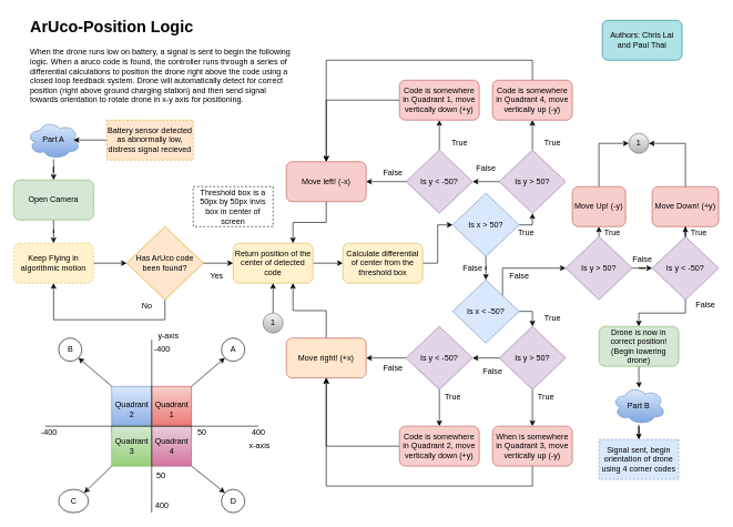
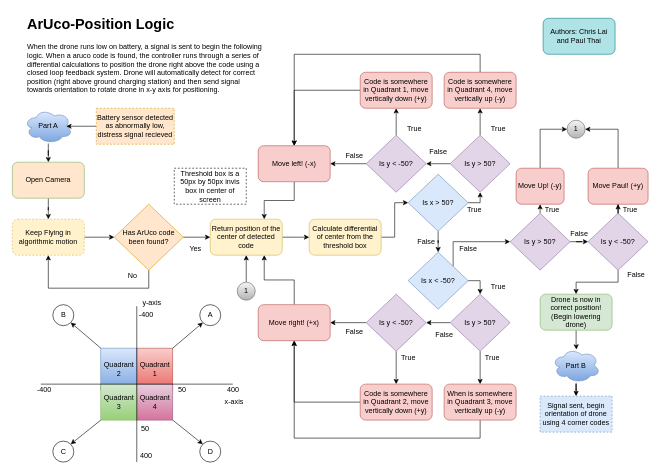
- <mxCell id="93" value="Open Camera" style="rounded=1;whiteSpace=wrap;html=1;fillColor=#d5e8d4;strokeColor=#82b366;" parent="1" vertex="1"><mxGeometry x="20" y="270" width="120" height="60" as="geometry" /></mxCell>
+ <mxCell id="93" value="Open Camera" style="rounded=1;whiteSpace=wrap;html=1;fillColor=#ffe6cc;strokeColor=#82b366;" parent="1" vertex="1"><mxGeometry x="20" y="270" width="120" height="60" as="geometry" /></mxCell>
- <mxCell id="104" value="Move Down! (+y)" style="rounded=1;whiteSpace=wrap;html=1;fillColor=#f8cecc;strokeColor=#b85450;" parent="1" vertex="1"><mxGeometry x="980" y="280" width="100" height="60" as="geometry" /></mxCell>
+ <mxCell id="104" value="Move Paul! (+y)" style="rounded=1;whiteSpace=wrap;html=1;fillColor=#f8cecc;strokeColor=#b85450;" parent="1" vertex="1"><mxGeometry x="980" y="280" width="100" height="60" as="geometry" /></mxCell>
- <mxCell id="37" value="Move right! (+x)" style="rounded=1;whiteSpace=wrap;html=1;fillColor=#ffe6cc;strokeColor=#b85450;" parent="1" vertex="1"><mxGeometry x="430" y="507.5" width="120" height="60" as="geometry" /></mxCell>
+ <mxCell id="37" value="Move right! (+x)" style="rounded=1;whiteSpace=wrap;html=1;fillColor=#f8cecc;strokeColor=#b85450;" parent="1" vertex="1"><mxGeometry x="430" y="507.5" width="120" height="60" as="geometry" /></mxCell>
- <mxCell id="72" value="C" style="ellipse;whiteSpace=wrap;html=1;aspect=fixed;direction=south;" parent="1" vertex="1"><mxGeometry x="87.5" y="735" width="45" height="35" as="geometry" /></mxCell>
+ <mxCell id="72" value="C" style="ellipse;whiteSpace=wrap;html=1;aspect=fixed;direction=south;" parent="1" vertex="1"><mxGeometry x="87.5" y="735" width="35" height="35" as="geometry" /></mxCell>
